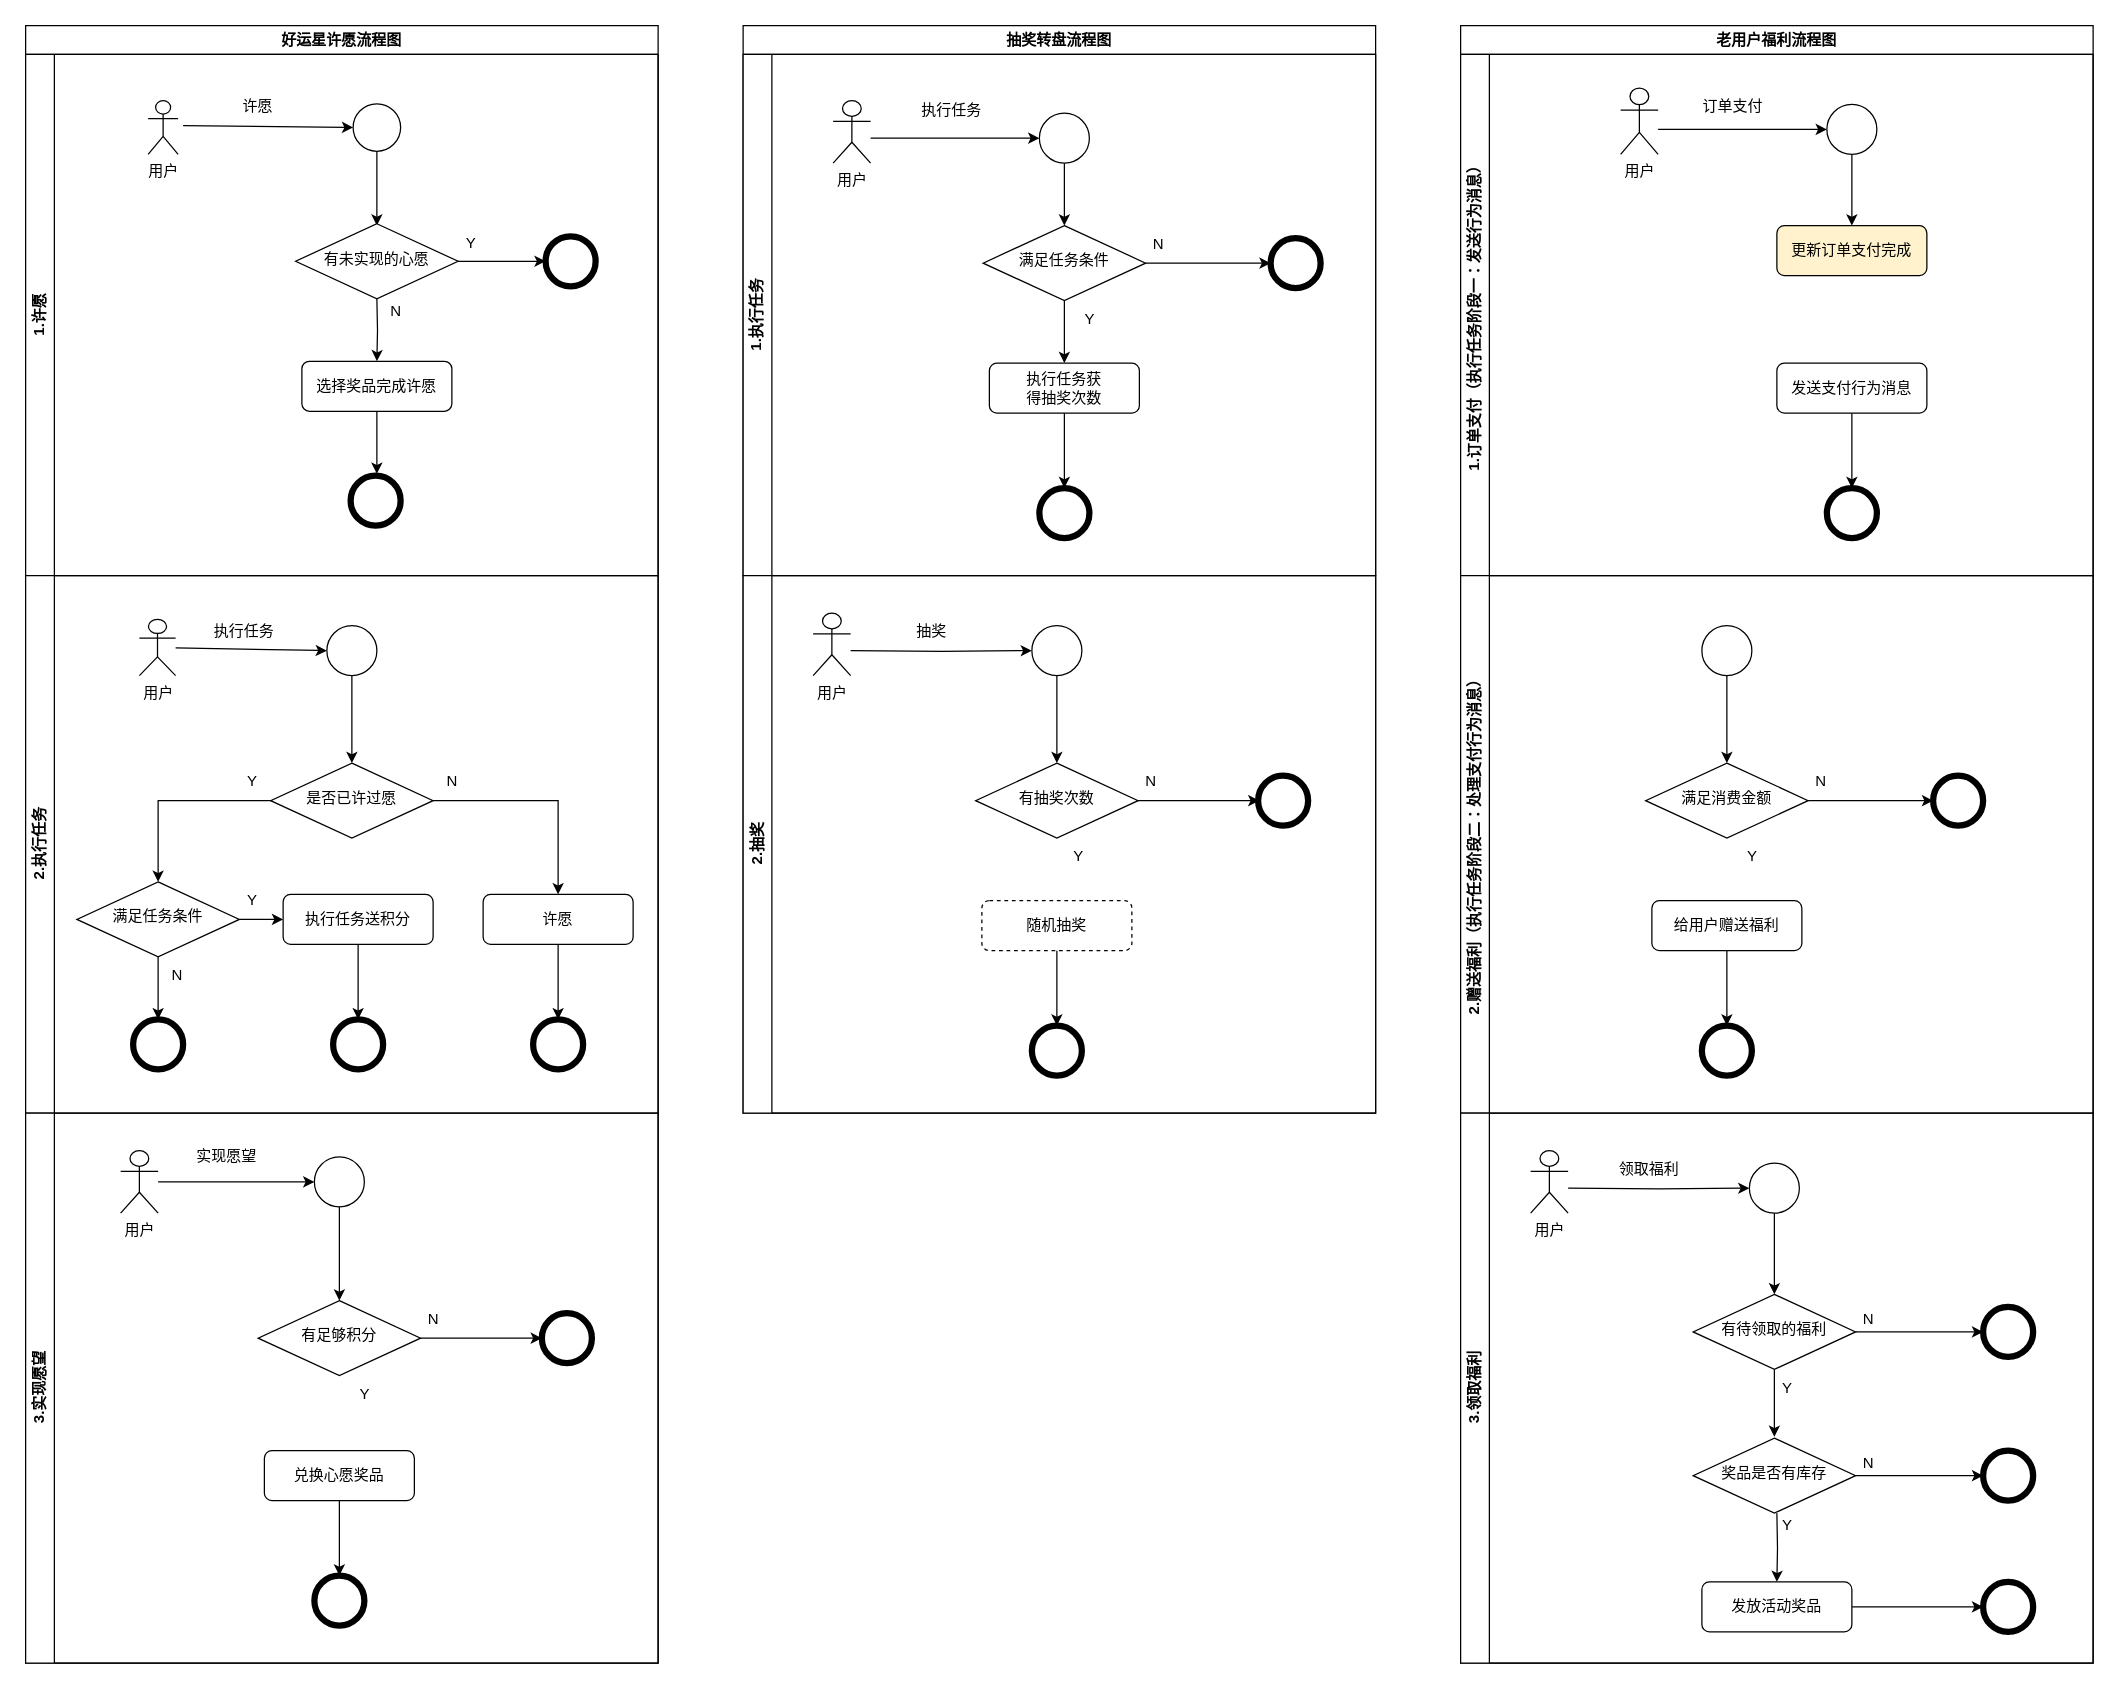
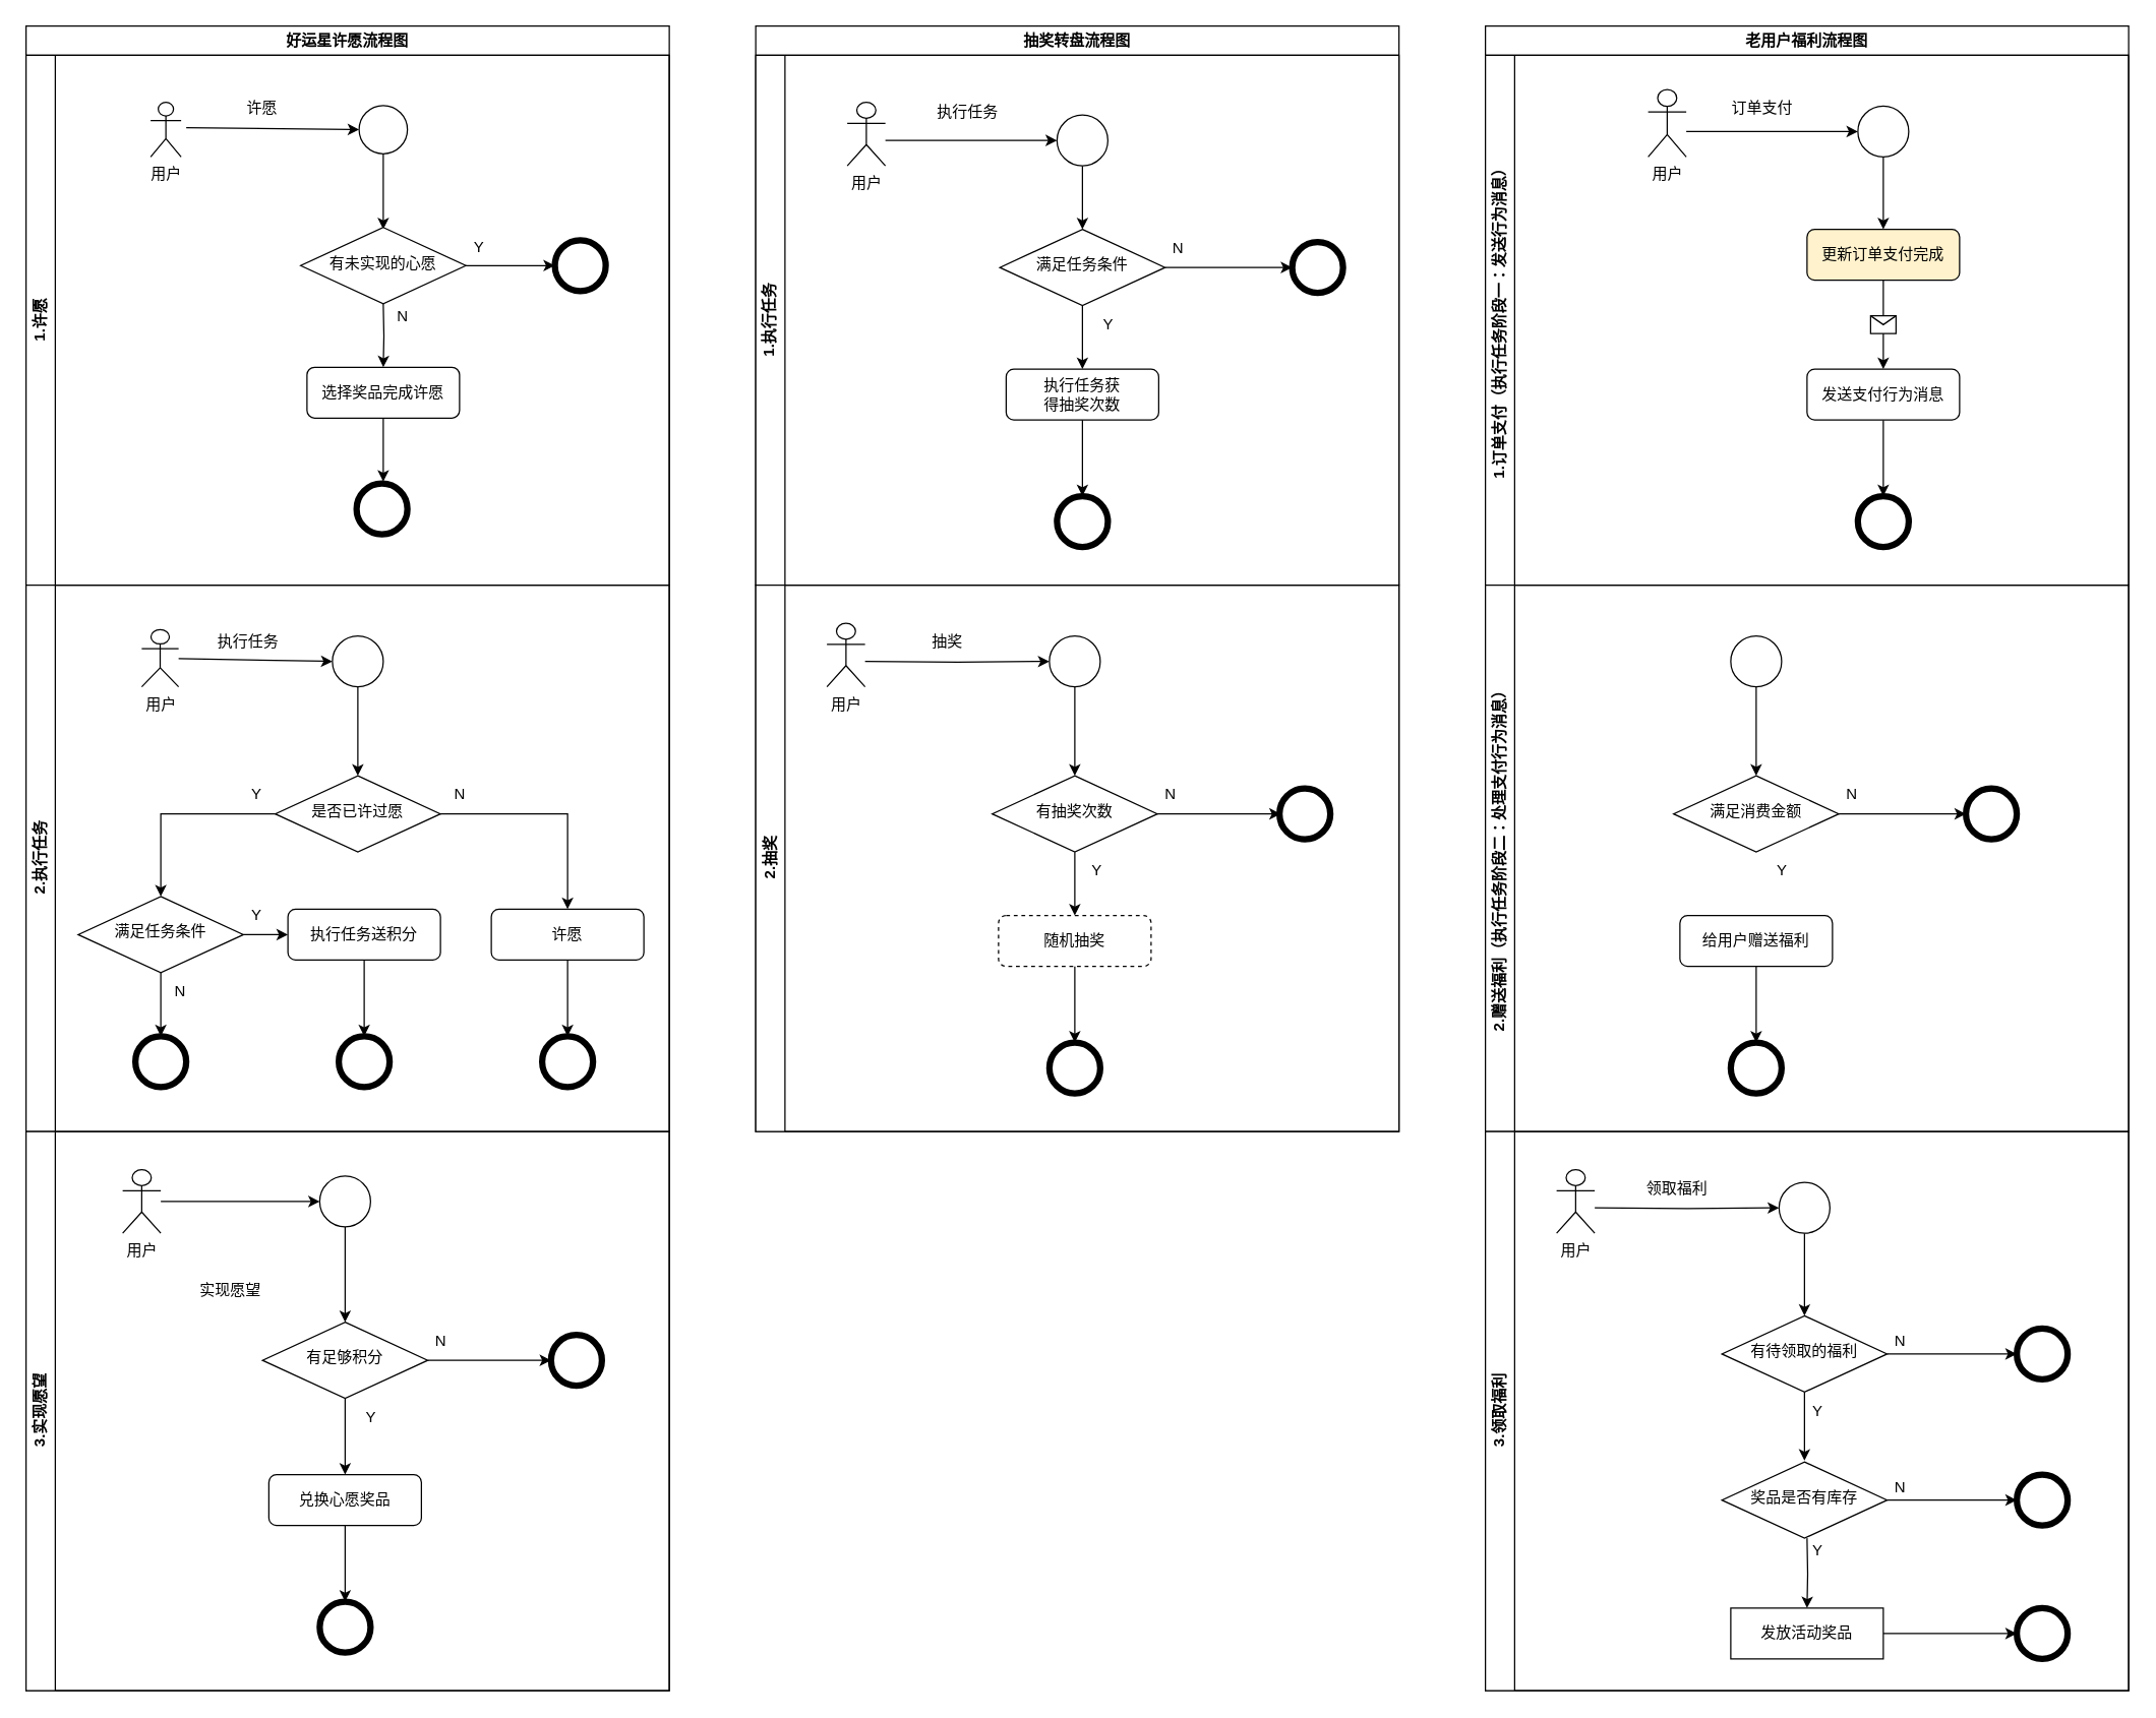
+ <mxCell id="98" value="" style="endArrow=classic;html=1;rounded=0;exitX=0.5;exitY=1;exitDx=0;exitDy=0;entryX=0.5;entryY=0;entryDx=0;entryDy=0;" parent="89" source="94" target="96" edge="1"><mxGeometry relative="1" as="geometry"><mxPoint x="618" y="220.5" as="sourcePoint" /><mxPoint x="718" y="220.5" as="targetPoint" /></mxGeometry></mxCell>
+ <mxCell id="99" value="" style="shape=message;html=1;outlineConnect=0;" parent="98" vertex="1"><mxGeometry width="20" height="14" relative="1" as="geometry"><mxPoint x="-10" y="-7" as="offset" /></mxGeometry></mxCell>
+ <mxCell id="78" value="" style="edgeStyle=orthogonalEdgeStyle;rounded=0;orthogonalLoop=1;jettySize=auto;html=1;" parent="73" source="79" target="74" edge="1"><mxGeometry relative="1" as="geometry" /></mxCell>
- <mxCell id="44" value="实现愿望" style="text;html=1;strokeColor=none;fillColor=none;align=center;verticalAlign=middle;whiteSpace=wrap;rounded=0;" parent="40" vertex="1"><mxGeometry x="106" y="20" width="110" height="30" as="geometry" /></mxCell>
+ <mxCell id="44" value="实现愿望" style="text;html=1;strokeColor=none;fillColor=none;align=center;verticalAlign=middle;whiteSpace=wrap;rounded=0;" parent="40" vertex="1"><mxGeometry x="106" y="110" width="110" height="30" as="geometry" /></mxCell>
+ <mxCell id="45" value="" style="edgeStyle=orthogonalEdgeStyle;rounded=0;orthogonalLoop=1;jettySize=auto;html=1;" parent="40" source="46" target="41" edge="1"><mxGeometry relative="1" as="geometry" /></mxCell>
- <mxCell id="125" value="发放活动奖品" style="rounded=1;whiteSpace=wrap;html=1;fontSize=12;glass=0;strokeWidth=1;shadow=0;" parent="112" vertex="1"><mxGeometry x="193" y="375" width="120" height="40" as="geometry" /></mxCell>
+ <mxCell id="125" value="发放活动奖品" style="whiteSpace=wrap;html=1;fontSize=12;glass=0;strokeWidth=1;shadow=0;rounded=0;" parent="112" vertex="1"><mxGeometry x="193" y="375" width="120" height="40" as="geometry" /></mxCell>
